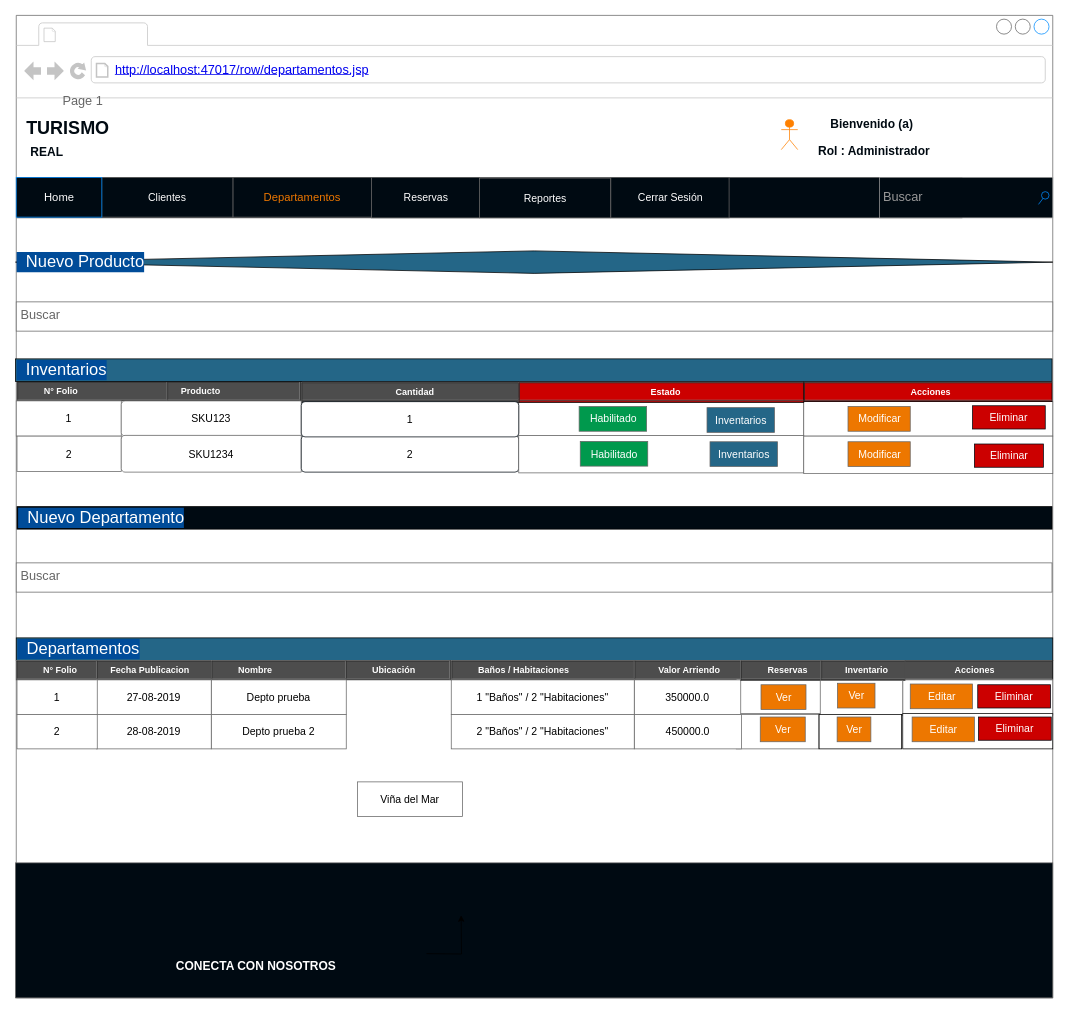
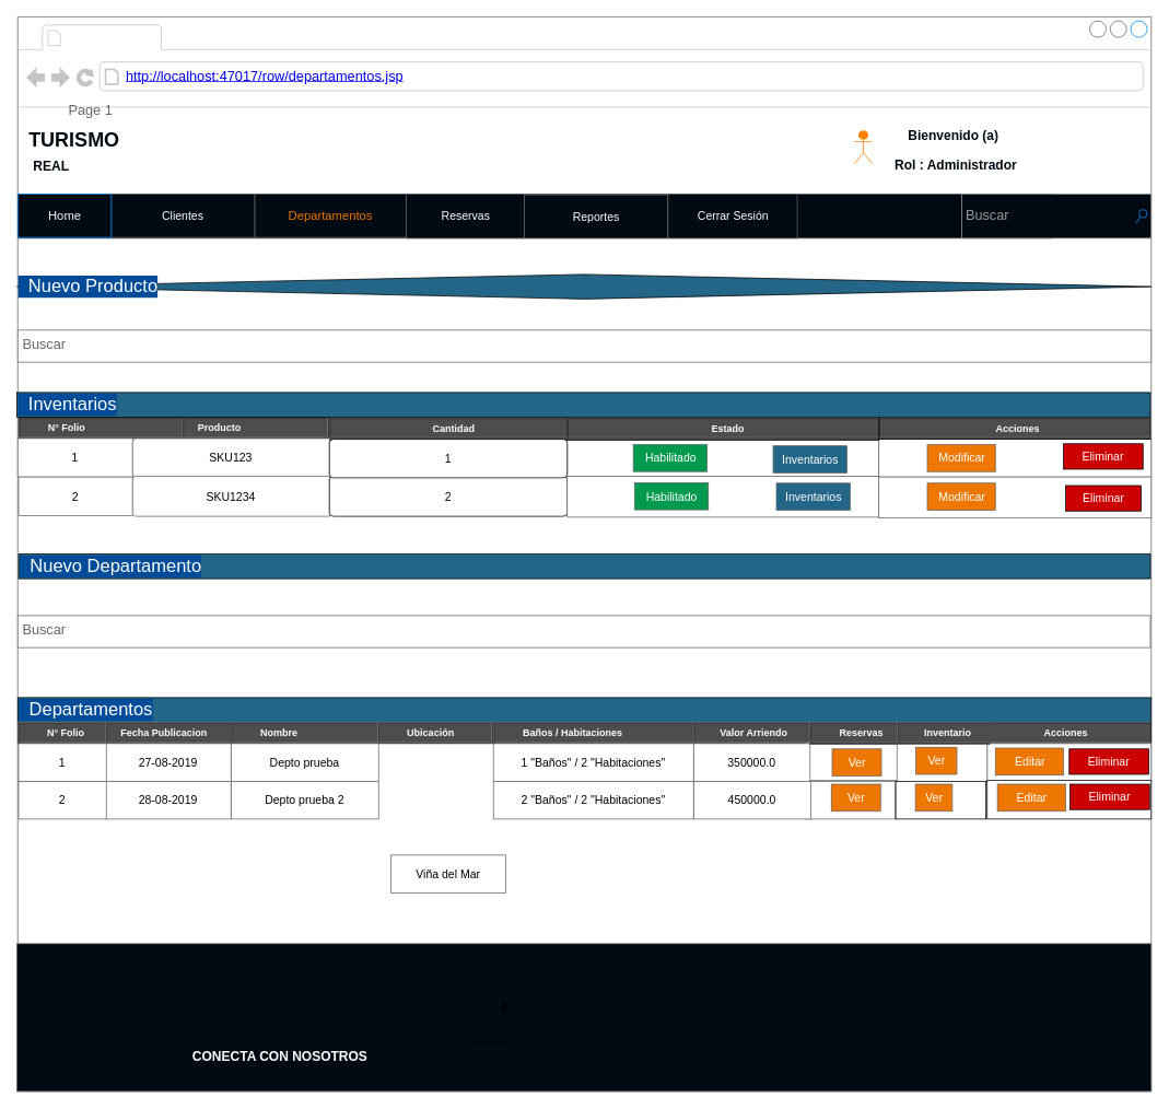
- <mxCell id="44" value="&lt;table cellpadding=&quot;4&quot; cellspacing=&quot;0&quot; border=&quot;1&quot; style=&quot;font-size: 1em ; width: 100% ; height: 100%&quot;&gt;&lt;tbody&gt;&lt;tr&gt;&lt;th&gt;&amp;nbsp; &amp;nbsp; &amp;nbsp; &amp;nbsp; &amp;nbsp; &amp;nbsp; &amp;nbsp; &amp;nbsp; &amp;nbsp; &amp;nbsp; &amp;nbsp; &amp;nbsp; &amp;nbsp; &amp;nbsp; &amp;nbsp; &amp;nbsp; &amp;nbsp; &amp;nbsp; &amp;nbsp; &amp;nbsp; &amp;nbsp; &amp;nbsp; &amp;nbsp; &amp;nbsp; &amp;nbsp; &amp;nbsp;Estado&amp;nbsp; &amp;nbsp; &amp;nbsp; &amp;nbsp; &amp;nbsp; &amp;nbsp; &amp;nbsp; &amp;nbsp; &amp;nbsp; &amp;nbsp; &amp;nbsp; &amp;nbsp; &amp;nbsp; &amp;nbsp; &amp;nbsp; &amp;nbsp; &amp;nbsp; &amp;nbsp; &amp;nbsp; &amp;nbsp; &amp;nbsp; &amp;nbsp; &amp;nbsp; &amp;nbsp; &amp;nbsp; &amp;nbsp; &amp;nbsp; &amp;nbsp; &amp;nbsp; &amp;nbsp; &amp;nbsp; &amp;nbsp; &amp;nbsp; &amp;nbsp; &amp;nbsp; &amp;nbsp;&amp;nbsp;&lt;/th&gt;&lt;th&gt;Fono&lt;/th&gt;&lt;/tr&gt;&lt;tr&gt;&lt;td&gt;row 1, cell 1&lt;/td&gt;&lt;td&gt;row 1, cell 2&lt;/td&gt;&lt;/tr&gt;&lt;tr&gt;&lt;td&gt;&lt;br&gt;&lt;/td&gt;&lt;td&gt;&lt;br&gt;&lt;/td&gt;&lt;/tr&gt;&lt;/tbody&gt;&lt;/table&gt; " style="verticalAlign=top;align=left;overflow=fill;fillColor=#cc0000;fontSize=12;fontFamily=Helvetica;html=1;fontColor=#FFFFFF;" vertex="1" parent="2"><mxGeometry x="670" y="489" width="380" height="27" as="geometry" /></mxCell>
+ <mxCell id="44" value="&lt;table cellpadding=&quot;4&quot; cellspacing=&quot;0&quot; border=&quot;1&quot; style=&quot;font-size: 1em ; width: 100% ; height: 100%&quot;&gt;&lt;tbody&gt;&lt;tr&gt;&lt;th&gt;&amp;nbsp; &amp;nbsp; &amp;nbsp; &amp;nbsp; &amp;nbsp; &amp;nbsp; &amp;nbsp; &amp;nbsp; &amp;nbsp; &amp;nbsp; &amp;nbsp; &amp;nbsp; &amp;nbsp; &amp;nbsp; &amp;nbsp; &amp;nbsp; &amp;nbsp; &amp;nbsp; &amp;nbsp; &amp;nbsp; &amp;nbsp; &amp;nbsp; &amp;nbsp; &amp;nbsp; &amp;nbsp; &amp;nbsp;Estado&amp;nbsp; &amp;nbsp; &amp;nbsp; &amp;nbsp; &amp;nbsp; &amp;nbsp; &amp;nbsp; &amp;nbsp; &amp;nbsp; &amp;nbsp; &amp;nbsp; &amp;nbsp; &amp;nbsp; &amp;nbsp; &amp;nbsp; &amp;nbsp; &amp;nbsp; &amp;nbsp; &amp;nbsp; &amp;nbsp; &amp;nbsp; &amp;nbsp; &amp;nbsp; &amp;nbsp; &amp;nbsp; &amp;nbsp; &amp;nbsp; &amp;nbsp; &amp;nbsp; &amp;nbsp; &amp;nbsp; &amp;nbsp; &amp;nbsp; &amp;nbsp; &amp;nbsp; &amp;nbsp;&amp;nbsp;&lt;/th&gt;&lt;th&gt;Fono&lt;/th&gt;&lt;/tr&gt;&lt;tr&gt;&lt;td&gt;row 1, cell 1&lt;/td&gt;&lt;td&gt;row 1, cell 2&lt;/td&gt;&lt;/tr&gt;&lt;tr&gt;&lt;td&gt;&lt;br&gt;&lt;/td&gt;&lt;td&gt;&lt;br&gt;&lt;/td&gt;&lt;/tr&gt;&lt;/tbody&gt;&lt;/table&gt; " style="verticalAlign=top;align=left;overflow=fill;fillColor=#4D4D4D;fontSize=12;fontFamily=Helvetica;html=1;fontColor=#FFFFFF;" vertex="1" parent="2"><mxGeometry x="670" y="489" width="380" height="27" as="geometry" /></mxCell>
- <mxCell id="43" value="&lt;table cellpadding=&quot;4&quot; cellspacing=&quot;0&quot; border=&quot;1&quot; style=&quot;font-size: 1em ; width: 100% ; height: 100%&quot;&gt;&lt;tbody&gt;&lt;tr&gt;&lt;th&gt;&amp;nbsp; &amp;nbsp; &amp;nbsp; &amp;nbsp; &amp;nbsp; &amp;nbsp; &amp;nbsp; &amp;nbsp; &amp;nbsp; &amp;nbsp; &amp;nbsp; &amp;nbsp; &amp;nbsp; &amp;nbsp; &amp;nbsp; &amp;nbsp; &amp;nbsp; &amp;nbsp; &amp;nbsp; &amp;nbsp; &amp;nbsp;Acciones&amp;nbsp; &amp;nbsp; &amp;nbsp; &amp;nbsp; &amp;nbsp; &amp;nbsp; &amp;nbsp; &amp;nbsp; &amp;nbsp; &amp;nbsp; &amp;nbsp; &amp;nbsp; &amp;nbsp; &amp;nbsp; &amp;nbsp; &amp;nbsp; &amp;nbsp; &amp;nbsp; &amp;nbsp; &amp;nbsp; &amp;nbsp; &amp;nbsp; &amp;nbsp; &amp;nbsp; &amp;nbsp; &amp;nbsp; &amp;nbsp; &amp;nbsp; &amp;nbsp;&lt;/th&gt;&lt;th&gt;&lt;br&gt;&lt;/th&gt;&lt;/tr&gt;&lt;tr&gt;&lt;td&gt;row 1, cell 1&lt;/td&gt;&lt;td&gt;row 1, cell 2&lt;/td&gt;&lt;/tr&gt;&lt;tr&gt;&lt;td&gt;&lt;br&gt;&lt;/td&gt;&lt;td&gt;&lt;br&gt;&lt;/td&gt;&lt;/tr&gt;&lt;/tbody&gt;&lt;/table&gt; " style="verticalAlign=top;align=left;overflow=fill;fillColor=#cc0000;fontSize=12;fontFamily=Helvetica;html=1;fontColor=#FFFFFF;" vertex="1" parent="2"><mxGeometry x="1050" y="489" width="331" height="26" as="geometry" /></mxCell>
+ <mxCell id="43" value="&lt;table cellpadding=&quot;4&quot; cellspacing=&quot;0&quot; border=&quot;1&quot; style=&quot;font-size: 1em ; width: 100% ; height: 100%&quot;&gt;&lt;tbody&gt;&lt;tr&gt;&lt;th&gt;&amp;nbsp; &amp;nbsp; &amp;nbsp; &amp;nbsp; &amp;nbsp; &amp;nbsp; &amp;nbsp; &amp;nbsp; &amp;nbsp; &amp;nbsp; &amp;nbsp; &amp;nbsp; &amp;nbsp; &amp;nbsp; &amp;nbsp; &amp;nbsp; &amp;nbsp; &amp;nbsp; &amp;nbsp; &amp;nbsp; &amp;nbsp;Acciones&amp;nbsp; &amp;nbsp; &amp;nbsp; &amp;nbsp; &amp;nbsp; &amp;nbsp; &amp;nbsp; &amp;nbsp; &amp;nbsp; &amp;nbsp; &amp;nbsp; &amp;nbsp; &amp;nbsp; &amp;nbsp; &amp;nbsp; &amp;nbsp; &amp;nbsp; &amp;nbsp; &amp;nbsp; &amp;nbsp; &amp;nbsp; &amp;nbsp; &amp;nbsp; &amp;nbsp; &amp;nbsp; &amp;nbsp; &amp;nbsp; &amp;nbsp; &amp;nbsp;&lt;/th&gt;&lt;th&gt;&lt;br&gt;&lt;/th&gt;&lt;/tr&gt;&lt;tr&gt;&lt;td&gt;row 1, cell 1&lt;/td&gt;&lt;td&gt;row 1, cell 2&lt;/td&gt;&lt;/tr&gt;&lt;tr&gt;&lt;td&gt;&lt;br&gt;&lt;/td&gt;&lt;td&gt;&lt;br&gt;&lt;/td&gt;&lt;/tr&gt;&lt;/tbody&gt;&lt;/table&gt; " style="verticalAlign=top;align=left;overflow=fill;fillColor=#4D4D4D;fontSize=12;fontFamily=Helvetica;html=1;fontColor=#FFFFFF;" vertex="1" parent="2"><mxGeometry x="1050" y="489" width="331" height="26" as="geometry" /></mxCell>
- <mxCell id="47" value="&lt;font color=&quot;#ffffff&quot;&gt;&amp;nbsp; Nuevo Departamento&lt;/font&gt;" style="rounded=0;whiteSpace=wrap;html=1;labelBackgroundColor=#004C99;fontSize=22;fontColor=#004C99;align=left;fillColor=#000a12;" vertex="1" parent="2"><mxGeometry x="1" y="655" width="1380" height="30" as="geometry" /></mxCell>
+ <mxCell id="47" value="&lt;font color=&quot;#ffffff&quot;&gt;&amp;nbsp; Nuevo Departamento&lt;/font&gt;" style="rounded=0;whiteSpace=wrap;html=1;labelBackgroundColor=#004C99;fontSize=22;fontColor=#004C99;align=left;fillColor=#246687;" vertex="1" parent="2"><mxGeometry x="1" y="655" width="1380" height="30" as="geometry" /></mxCell>
